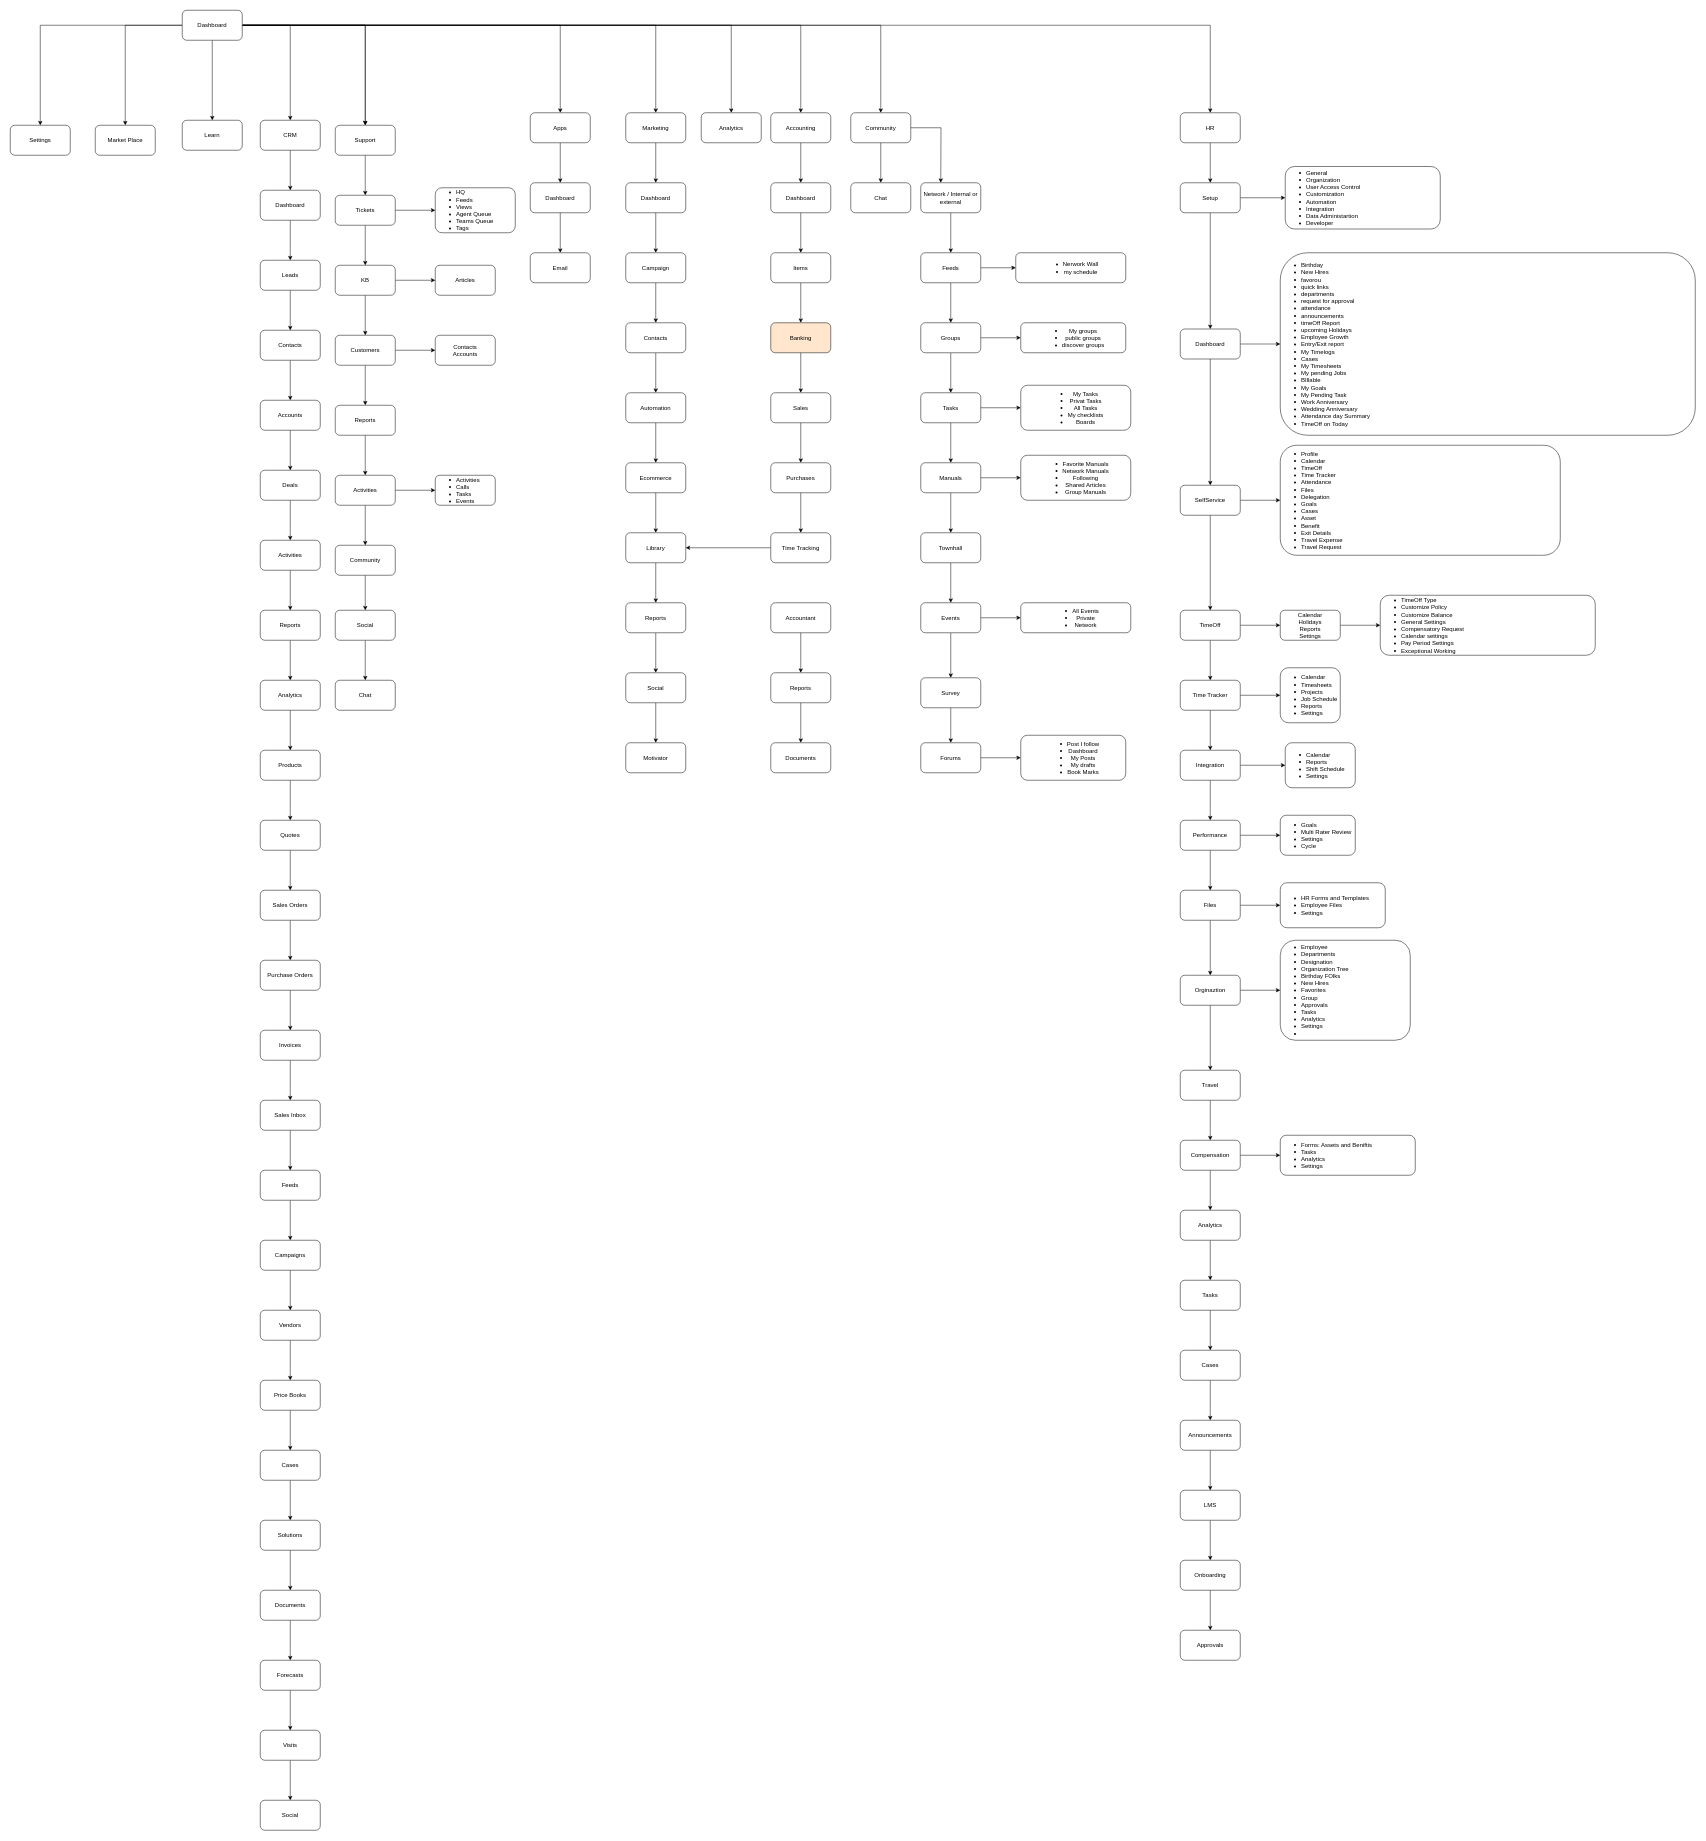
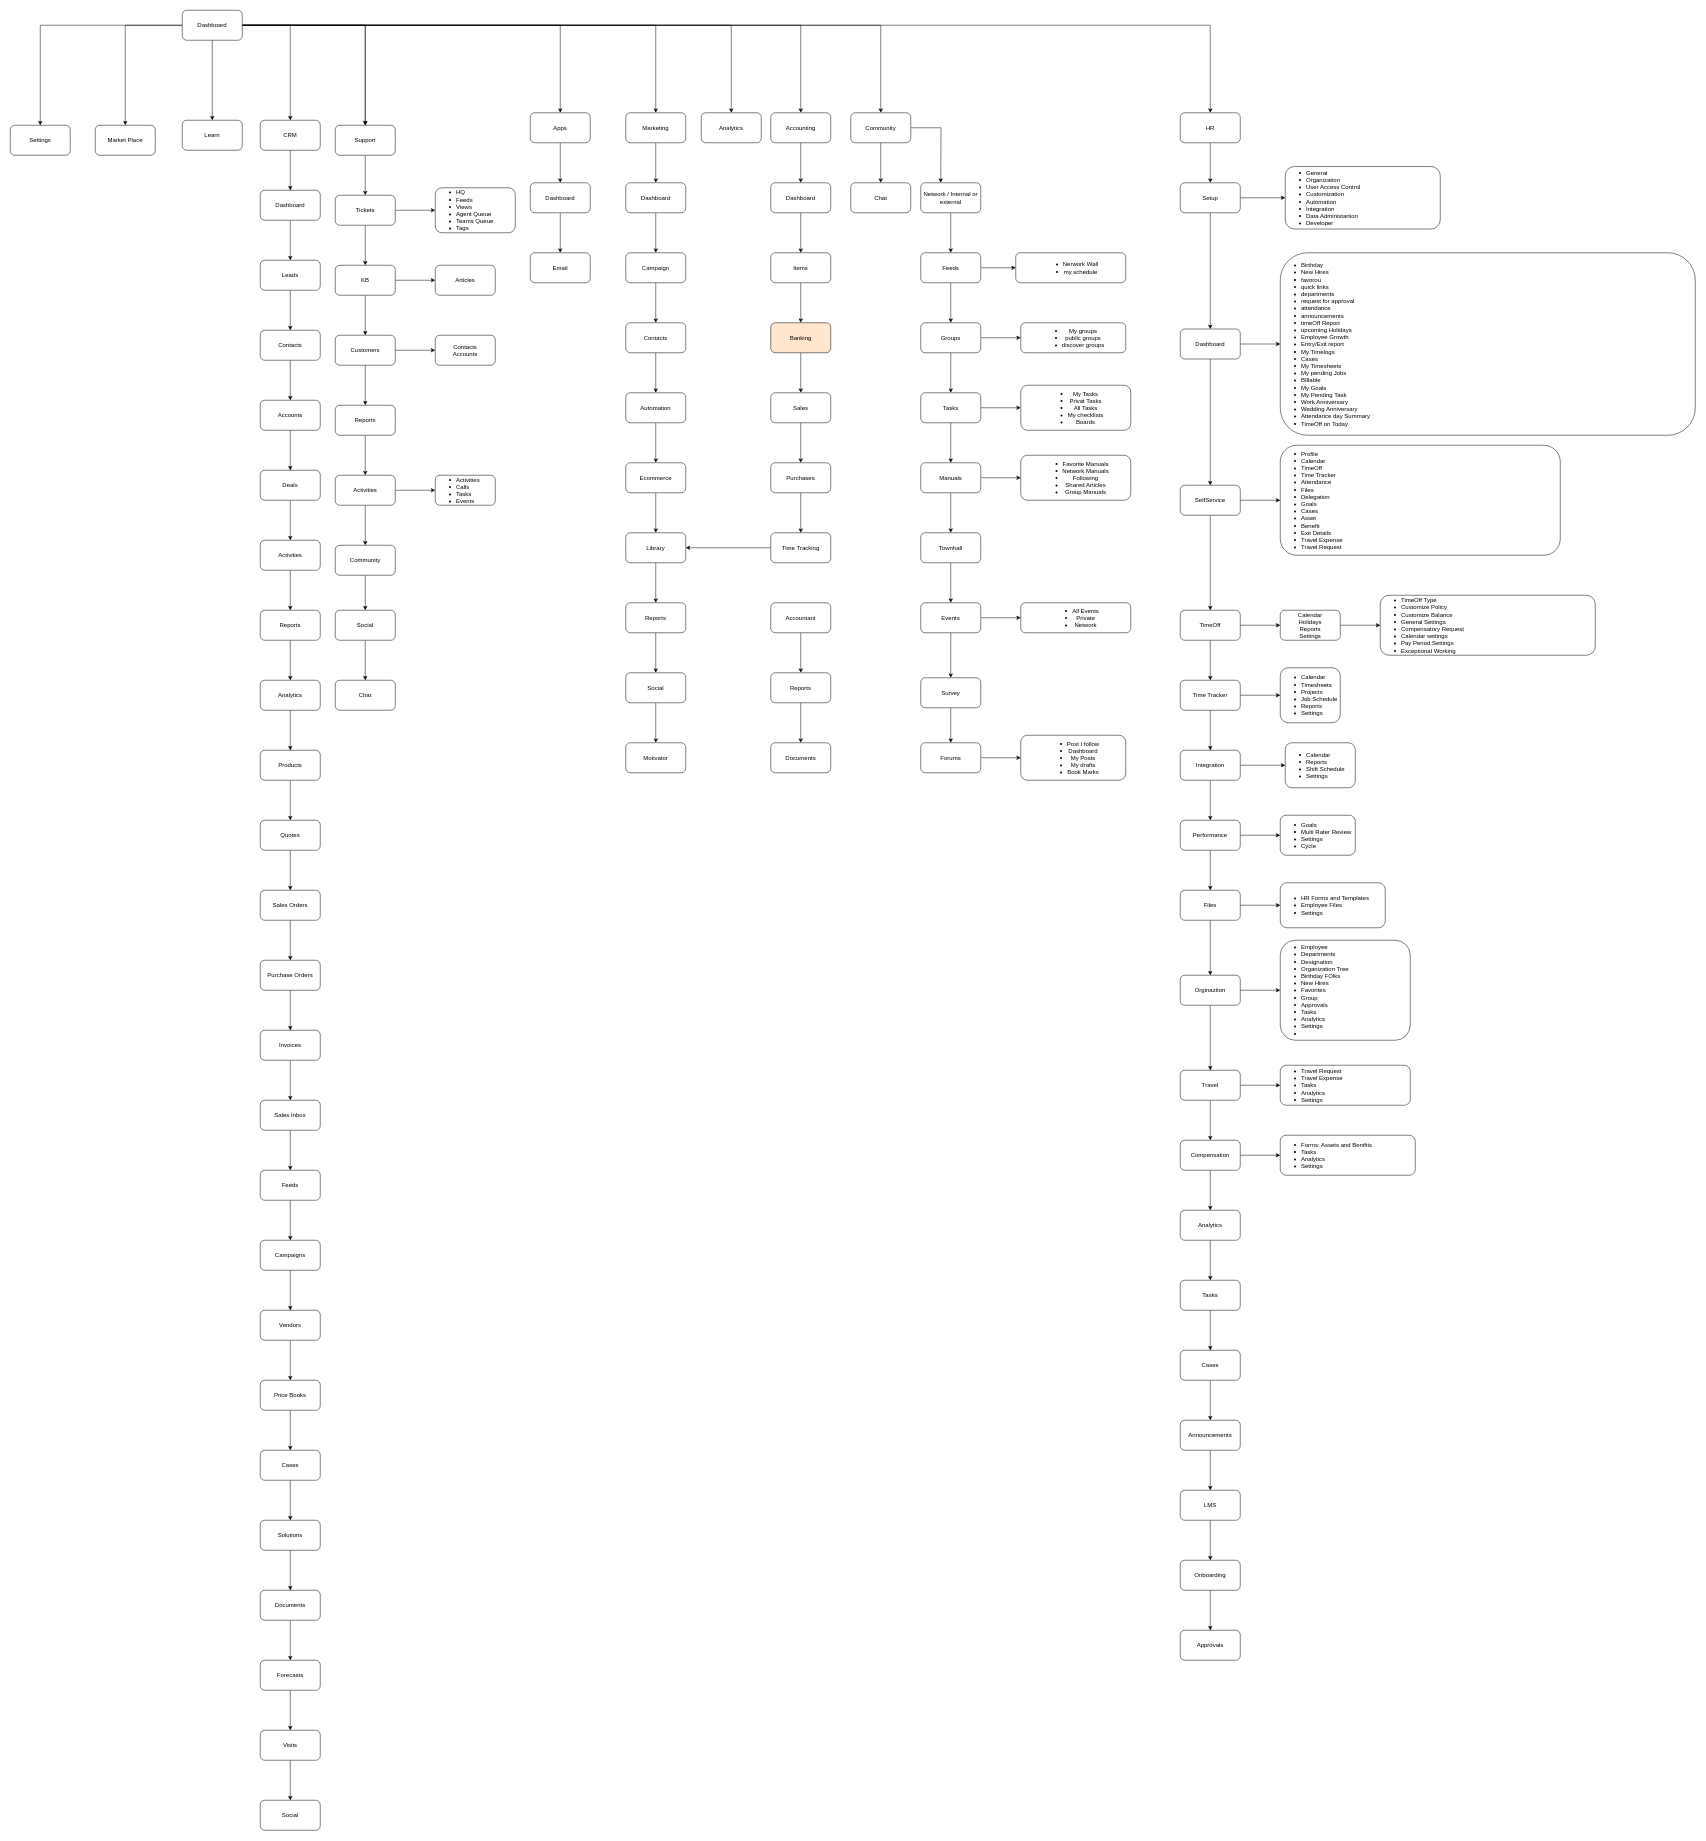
+ <mxCell id="198" value="" style="edgeStyle=orthogonalEdgeStyle;rounded=0;orthogonalLoop=1;jettySize=auto;html=1;" edge="1" parent="1" source="200" target="218"><mxGeometry relative="1" as="geometry" /></mxCell>
+ <mxCell id="218" value="&lt;ul&gt;&lt;li&gt;Travel Request&lt;/li&gt;&lt;li&gt;Travel Expense&lt;/li&gt;&lt;li&gt;Tasks&lt;/li&gt;&lt;li&gt;Analytics&lt;/li&gt;&lt;li&gt;Settings&lt;/li&gt;&lt;/ul&gt;" style="rounded=1;whiteSpace=wrap;html=1;align=left;" vertex="1" parent="1"><mxGeometry x="2560" y="2130" width="260" height="80" as="geometry" /></mxCell>
